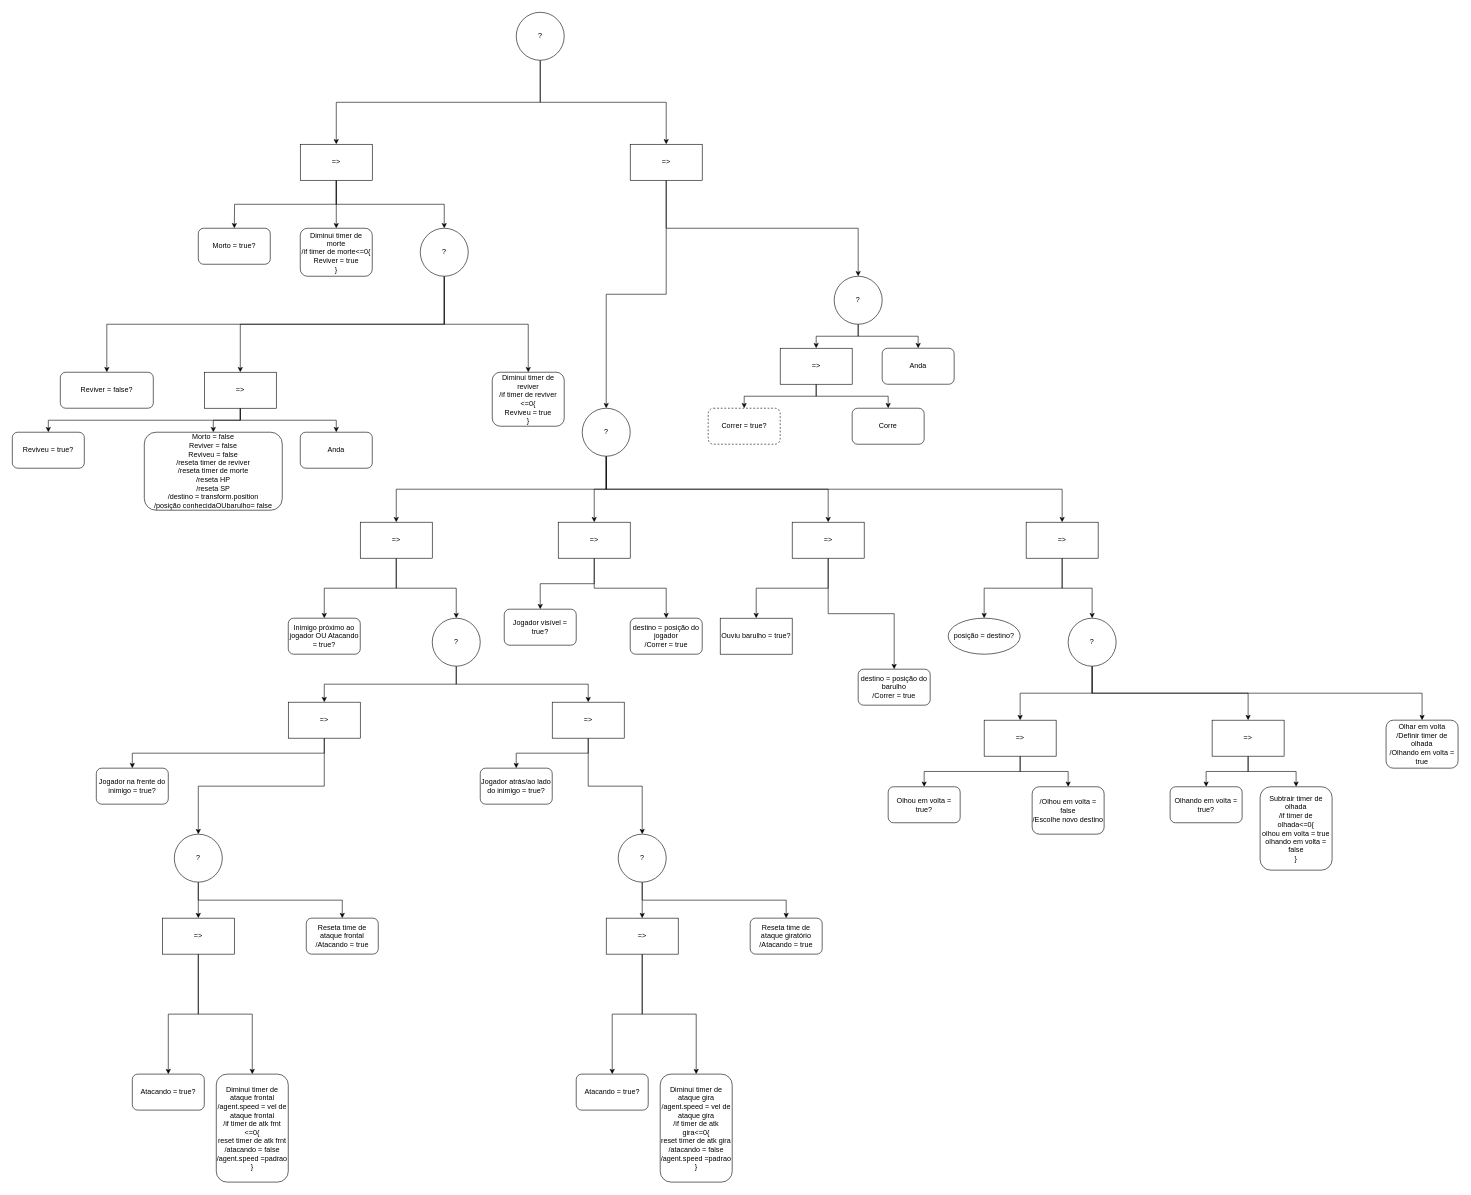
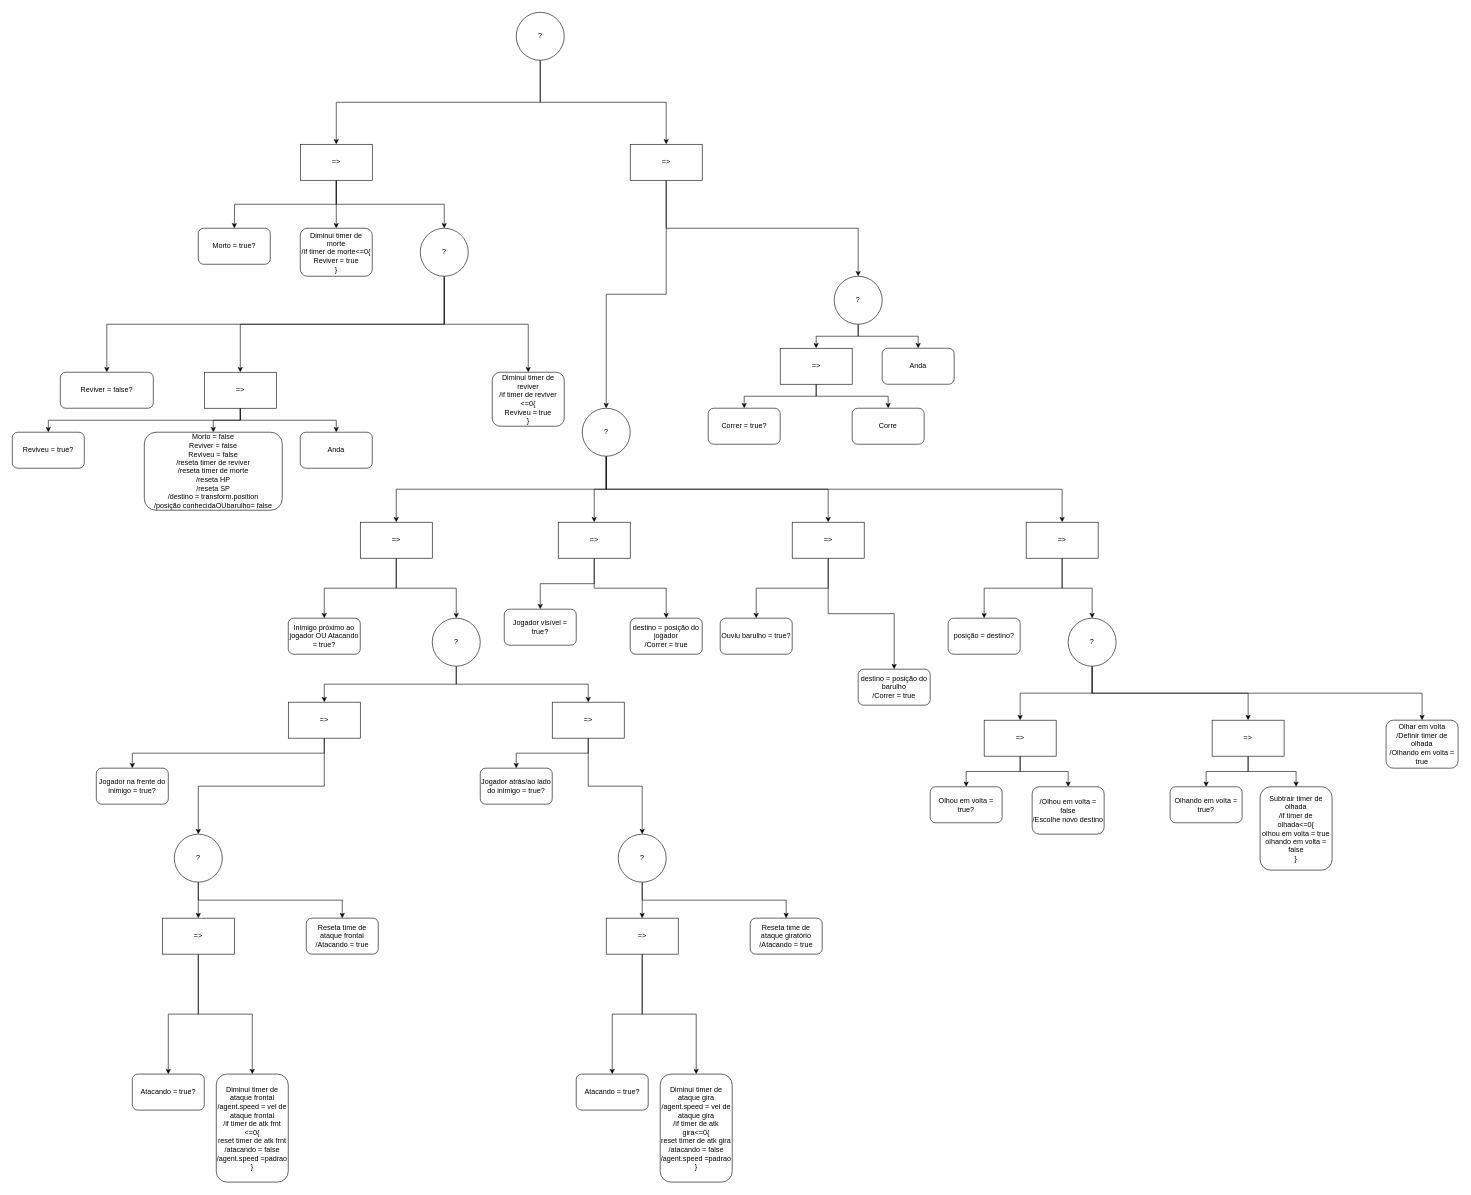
- <mxCell id="45" value="Correr = true?" style="rounded=1;whiteSpace=wrap;html=1;dashed=1;" parent="1" vertex="1"><mxGeometry x="1180" y="680" width="120" height="60" as="geometry" /></mxCell>
+ <mxCell id="45" value="Correr = true?" style="rounded=1;whiteSpace=wrap;html=1;" parent="1" vertex="1"><mxGeometry x="1180" y="680" width="120" height="60" as="geometry" /></mxCell>
- <mxCell id="33" value="Ouviu barulho = true?" style="whiteSpace=wrap;html=1;rounded=0;" parent="1" vertex="1"><mxGeometry x="1200" y="1030" width="120" height="60" as="geometry" /></mxCell>
+ <mxCell id="33" value="Ouviu barulho = true?" style="rounded=1;whiteSpace=wrap;html=1;" parent="1" vertex="1"><mxGeometry x="1200" y="1030" width="120" height="60" as="geometry" /></mxCell>
- <mxCell id="38" value="posição = destino?" style="ellipse;whiteSpace=wrap;html=1;" parent="1" vertex="1"><mxGeometry x="1580" y="1030" width="120" height="60" as="geometry" /></mxCell>
+ <mxCell id="38" value="posição = destino?" style="rounded=1;whiteSpace=wrap;html=1;" parent="1" vertex="1"><mxGeometry x="1580" y="1030" width="120" height="60" as="geometry" /></mxCell>
- <mxCell id="75" value="Olhou em volta = true?" style="rounded=1;whiteSpace=wrap;html=1;" parent="1" vertex="1"><mxGeometry x="1480" y="1311" width="120" height="60" as="geometry" /></mxCell>
+ <mxCell id="75" value="Olhou em volta = true?" style="rounded=1;whiteSpace=wrap;html=1;" parent="1" vertex="1"><mxGeometry x="1550" y="1311" width="120" height="60" as="geometry" /></mxCell>
